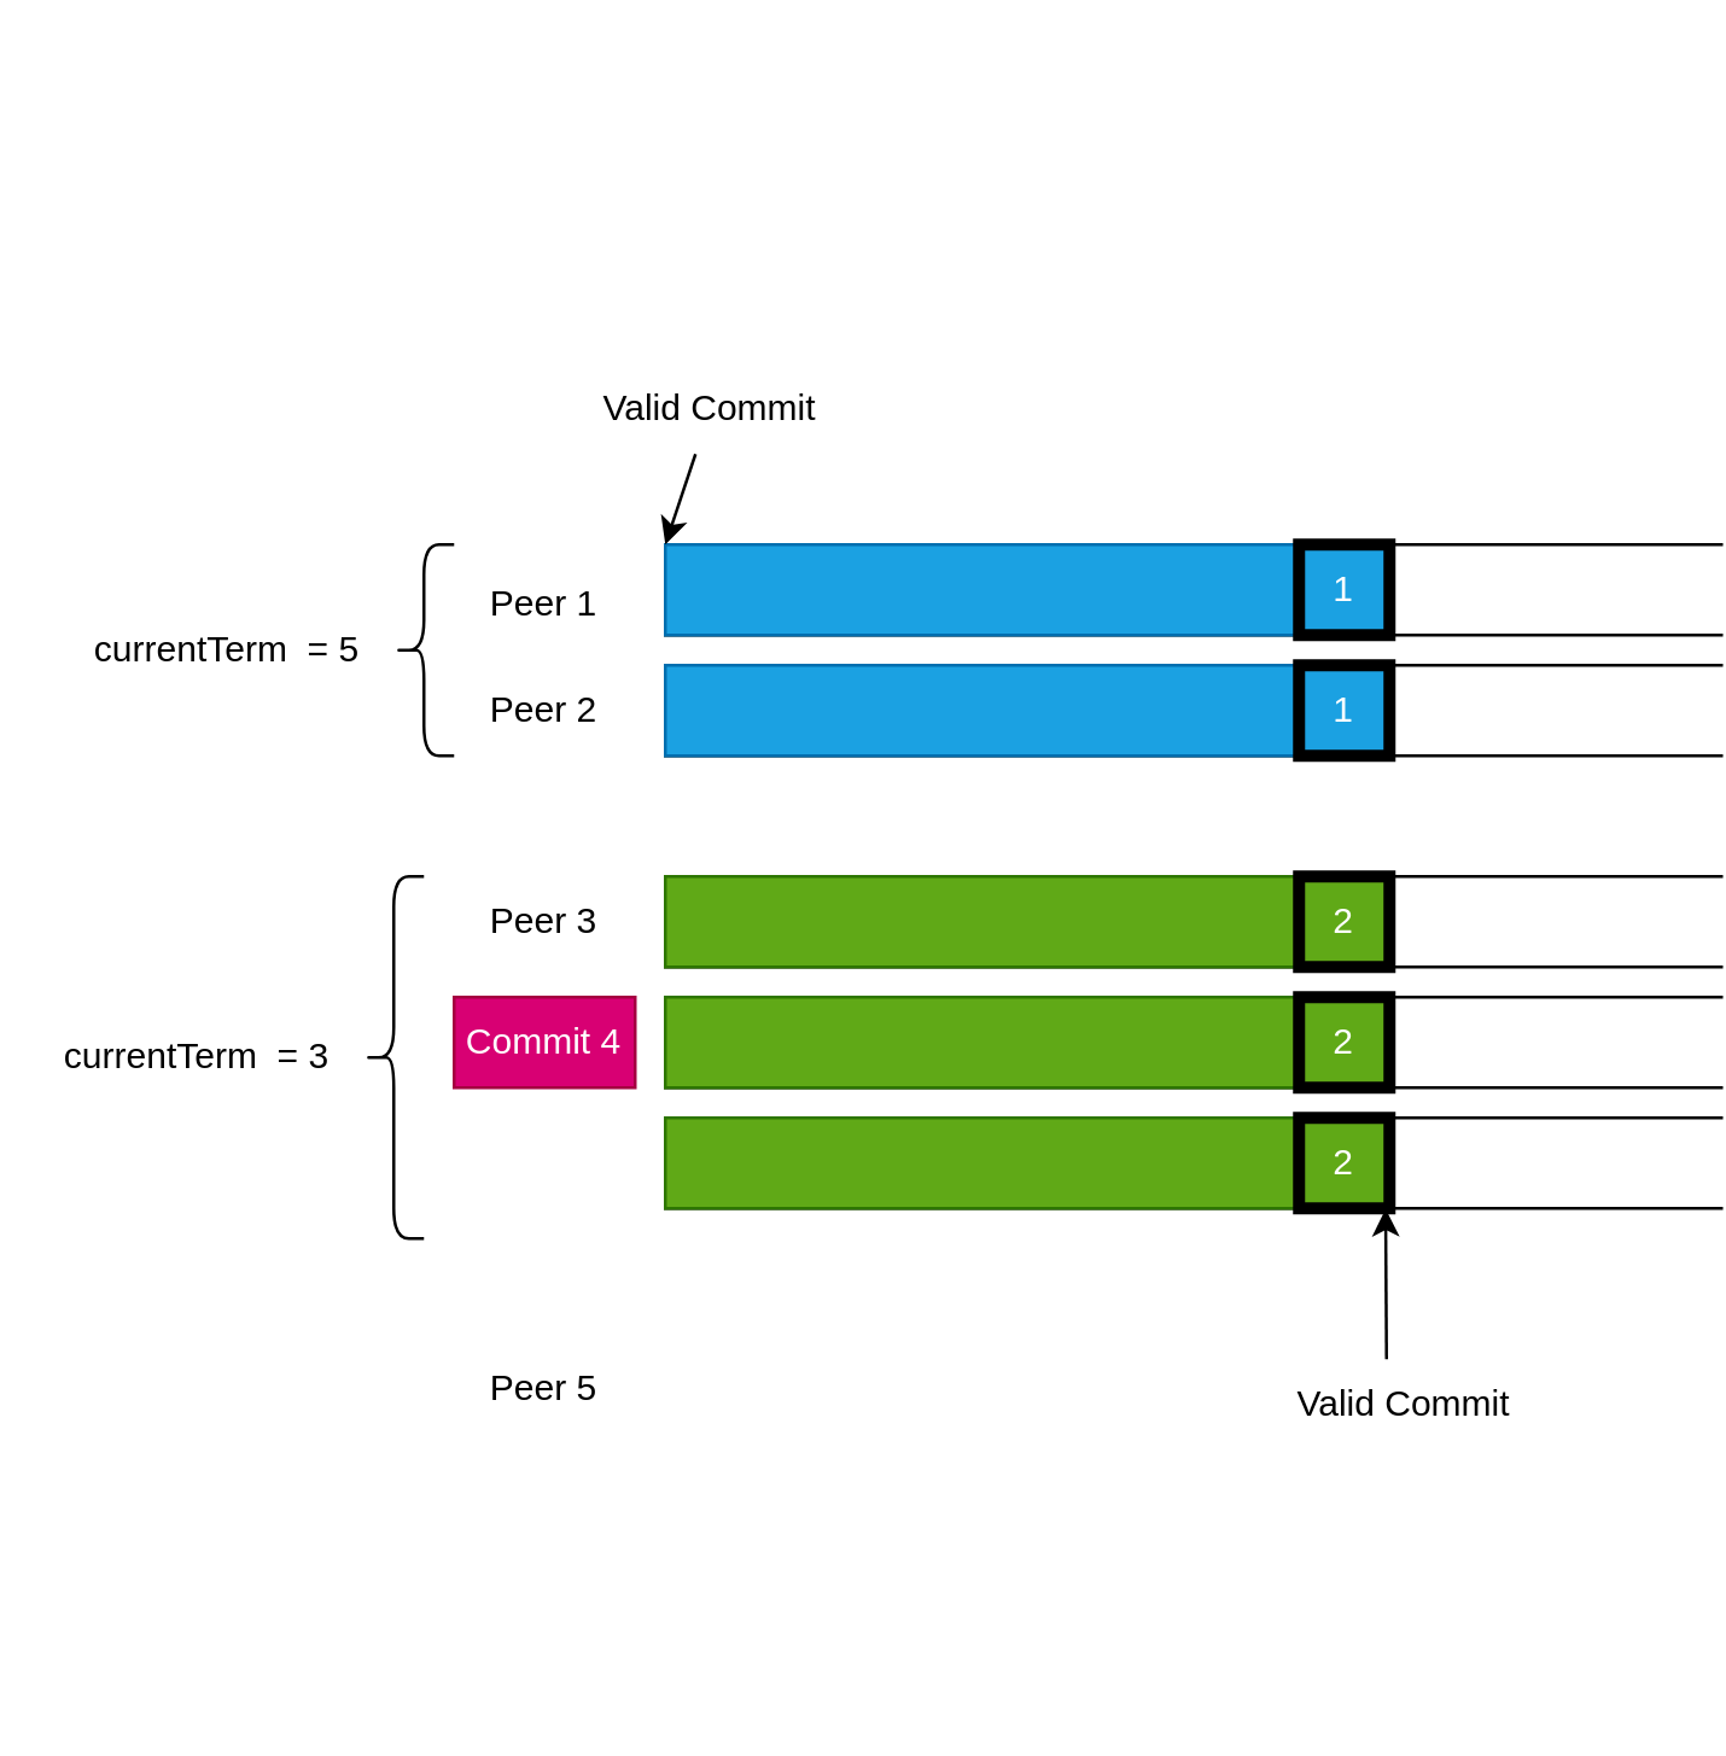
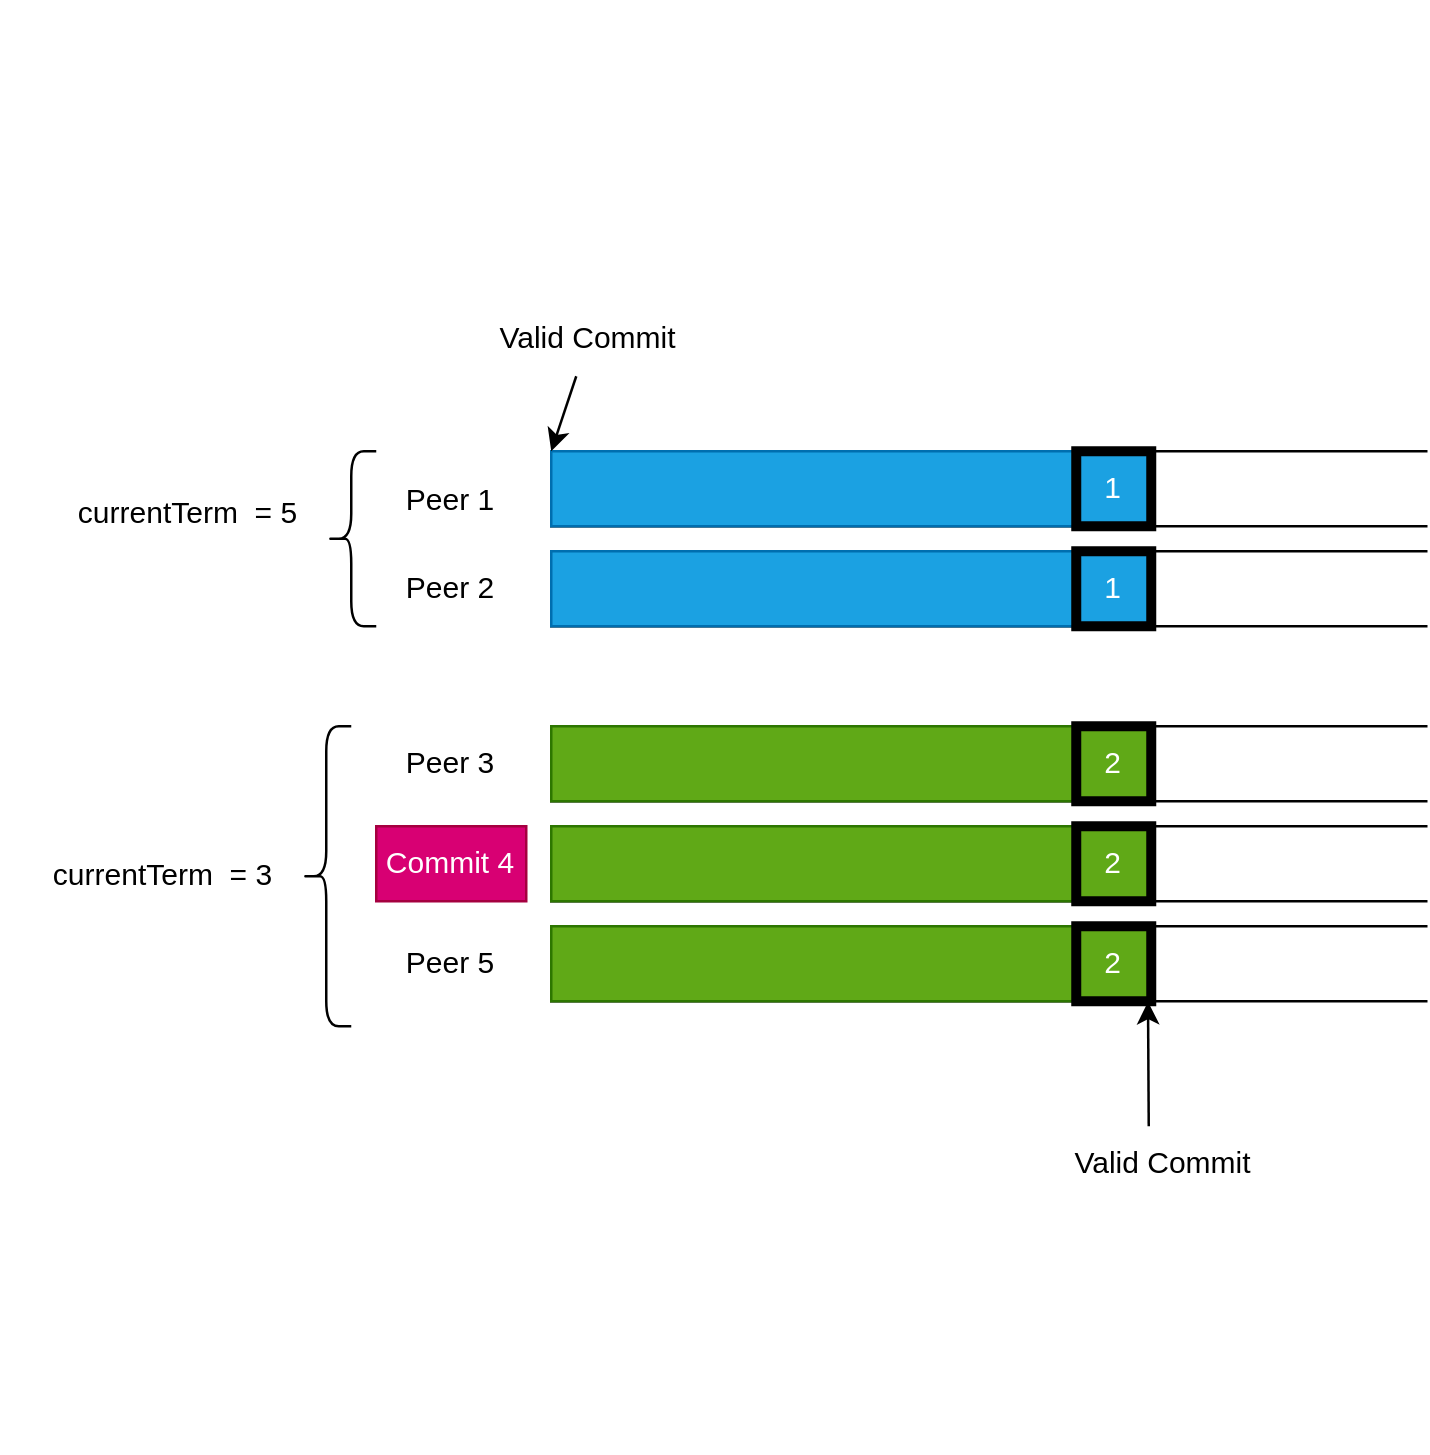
- <mxCell id="27" value="currentTerm&amp;nbsp; = 5" style="text;html=1;strokeColor=none;fillColor=none;align=center;verticalAlign=middle;whiteSpace=wrap;rounded=0;" vertex="1" parent="1"><mxGeometry x="30" y="200" width="90" height="30" as="geometry" /></mxCell>
+ <mxCell id="27" value="currentTerm&amp;nbsp; = 5" style="text;html=1;strokeColor=none;fillColor=none;align=center;verticalAlign=middle;whiteSpace=wrap;rounded=0;" vertex="1" parent="1"><mxGeometry x="30" y="190" width="90" height="30" as="geometry" /></mxCell>
- <mxCell id="16" value="Peer 5" style="text;html=1;strokeColor=none;fillColor=none;align=center;verticalAlign=middle;whiteSpace=wrap;rounded=0;" parent="1" vertex="1"><mxGeometry x="150" y="445" width="60" height="30" as="geometry" /></mxCell>
+ <mxCell id="16" value="Peer 5" style="text;html=1;strokeColor=none;fillColor=none;align=center;verticalAlign=middle;whiteSpace=wrap;rounded=0;" parent="1" vertex="1"><mxGeometry x="150" y="370" width="60" height="30" as="geometry" /></mxCell>
